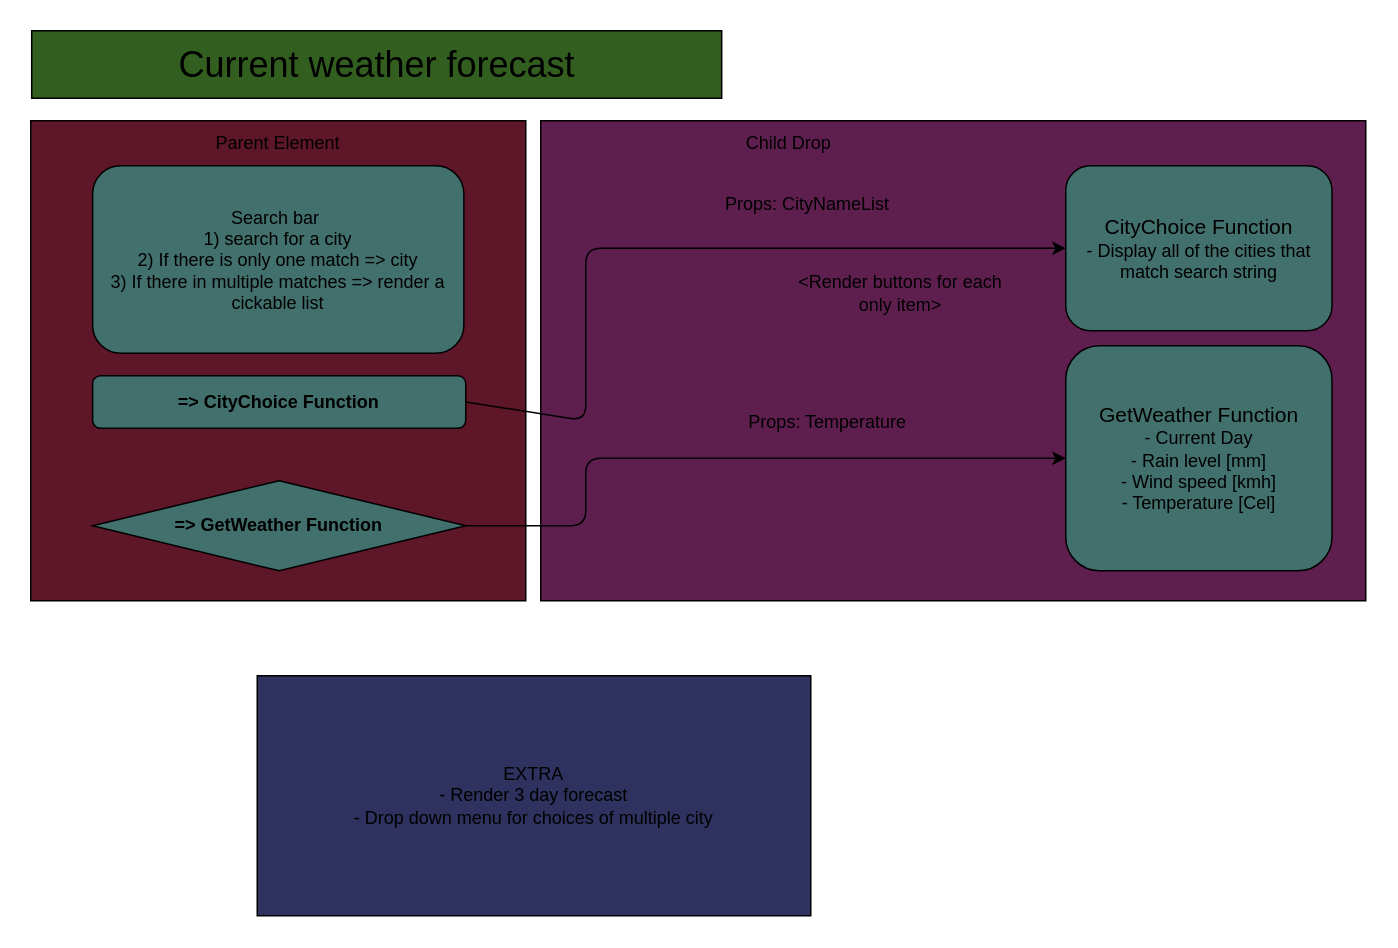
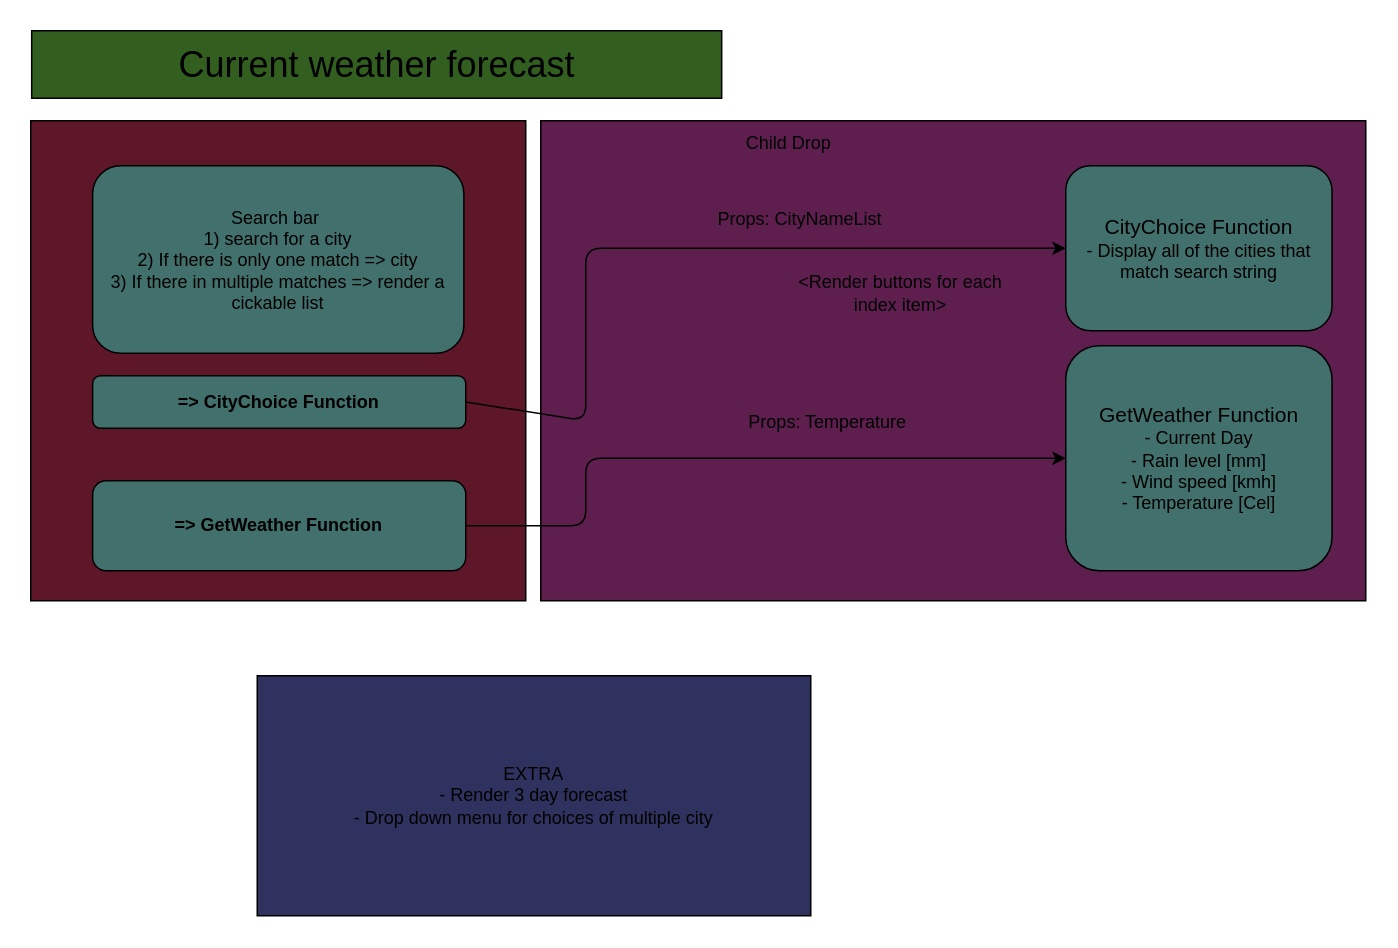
- <mxCell id="4" value="Parent Element" style="text;html=1;strokeColor=none;fillColor=none;align=center;verticalAlign=middle;whiteSpace=wrap;rounded=0;" vertex="1" parent="1"><mxGeometry x="135" y="80" width="100" height="30" as="geometry" /></mxCell>
- <mxCell id="15" value="&lt;font style=&quot;font-size: 12px;&quot;&gt;Props: CityNameList&lt;/font&gt;" style="text;html=1;strokeColor=none;fillColor=none;align=center;verticalAlign=middle;whiteSpace=wrap;rounded=0;fontSize=14;" vertex="1" parent="1"><mxGeometry x="472.5" y="120" width="130" height="30" as="geometry" /></mxCell>
+ <mxCell id="15" value="&lt;font style=&quot;font-size: 12px;&quot;&gt;Props: CityNameList&lt;/font&gt;" style="text;html=1;strokeColor=none;fillColor=none;align=center;verticalAlign=middle;whiteSpace=wrap;rounded=0;fontSize=14;" vertex="1" parent="1"><mxGeometry x="467.5" y="130" width="130" height="30" as="geometry" /></mxCell>
- <mxCell id="17" value="&amp;lt;Render buttons for each only item&amp;gt;" style="text;html=1;strokeColor=none;fillColor=none;align=center;verticalAlign=middle;whiteSpace=wrap;rounded=0;fontSize=12;" vertex="1" parent="1"><mxGeometry x="520" y="170" width="160" height="50" as="geometry" /></mxCell>
+ <mxCell id="17" value="&amp;lt;Render buttons for each index item&amp;gt;" style="text;html=1;strokeColor=none;fillColor=none;align=center;verticalAlign=middle;whiteSpace=wrap;rounded=0;fontSize=12;" vertex="1" parent="1"><mxGeometry x="520" y="170" width="160" height="50" as="geometry" /></mxCell>
- <mxCell id="9" value="&lt;b&gt;=&amp;gt; GetWeather Function&lt;/b&gt;" style="rhombus;whiteSpace=wrap;html=1;fillColor=#42706C;" vertex="1" parent="1"><mxGeometry x="61.25" y="320" width="248.75" height="60" as="geometry" /></mxCell>
+ <mxCell id="9" value="&lt;b&gt;=&amp;gt; GetWeather Function&lt;/b&gt;" style="rounded=1;whiteSpace=wrap;html=1;fillColor=#42706C;" vertex="1" parent="1"><mxGeometry x="61.25" y="320" width="248.75" height="60" as="geometry" /></mxCell>
